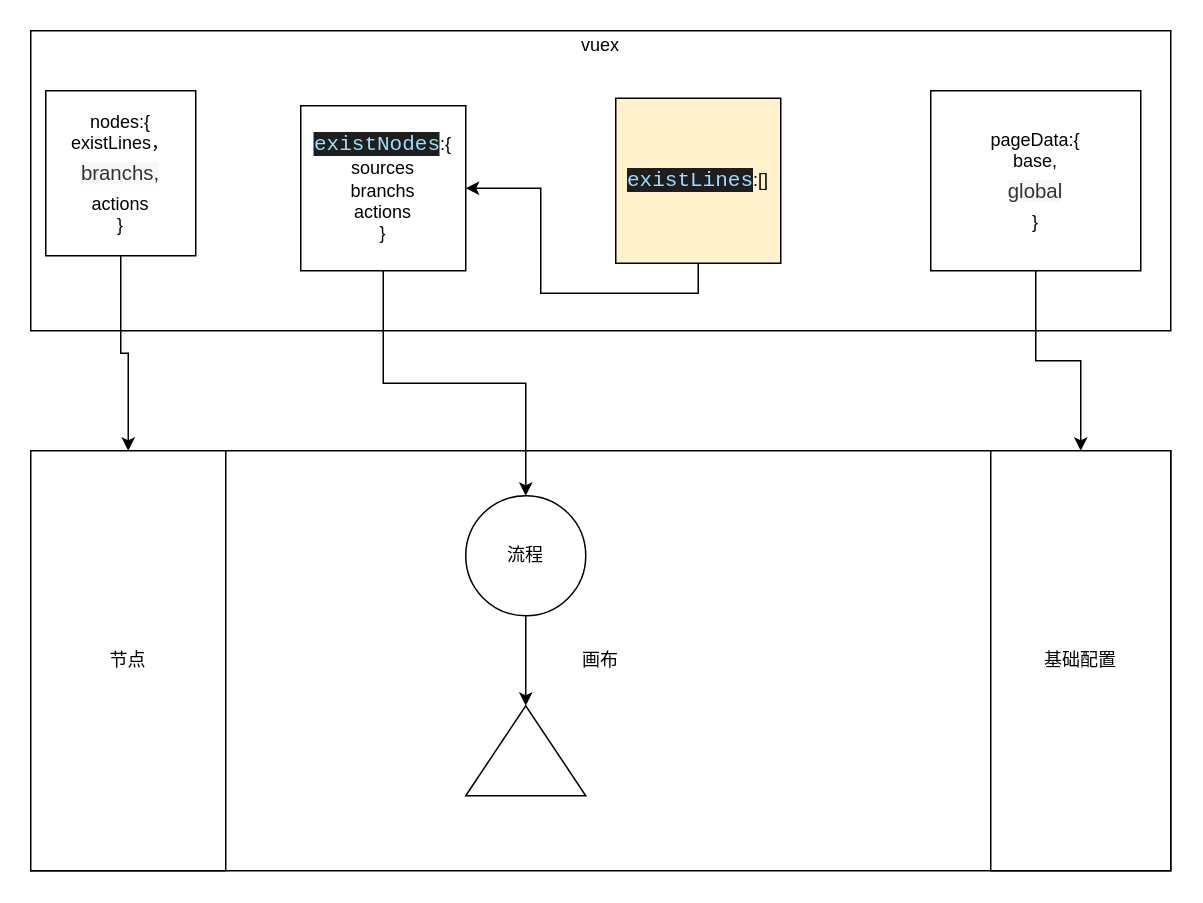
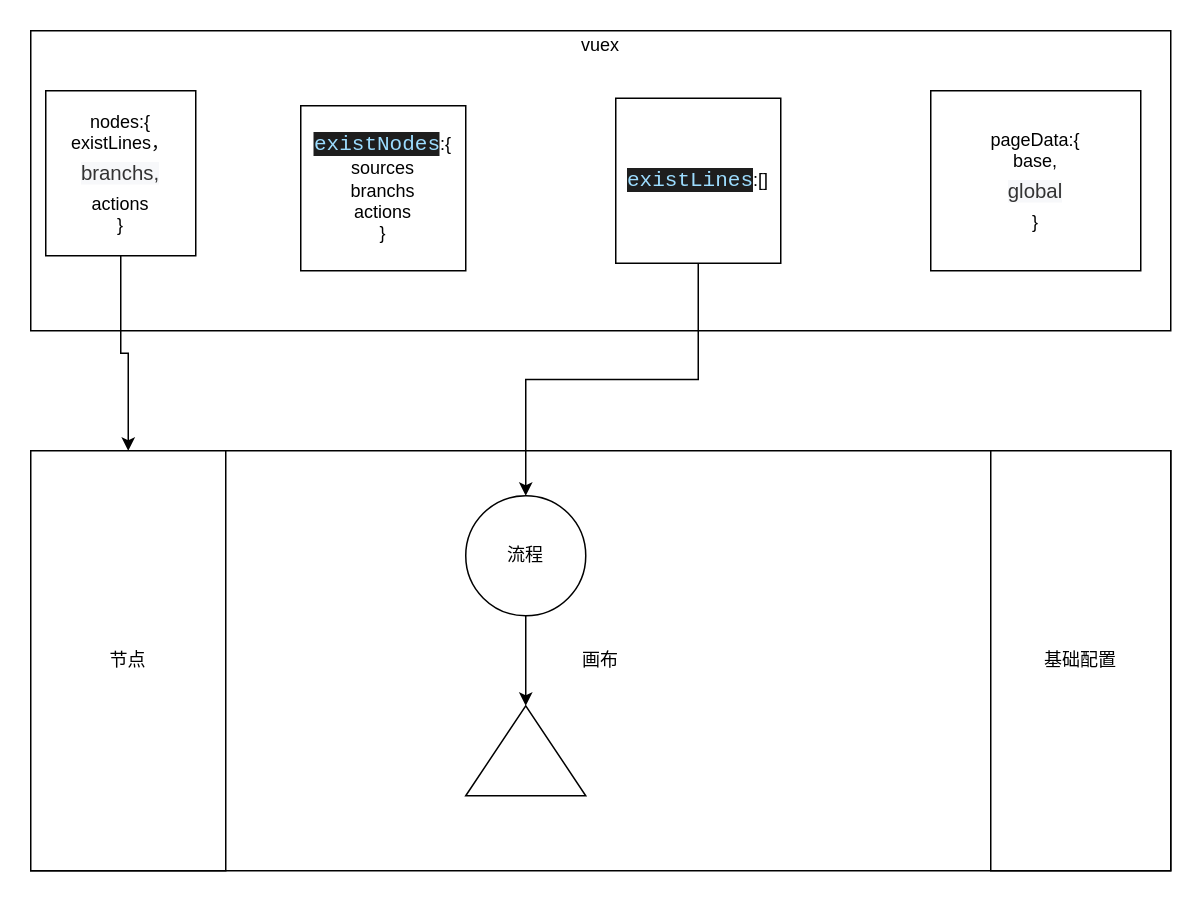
- <mxCell id="15" value="&lt;span style=&quot;color: rgb(156 , 220 , 254) ; background-color: rgb(30 , 30 , 30) ; font-family: &amp;#34;consolas&amp;#34; , &amp;#34;courier new&amp;#34; , monospace ; font-size: 14px&quot;&gt;existLines&lt;/span&gt;:[]" style="rounded=0;whiteSpace=wrap;html=1;fillColor=#fff2cc;" vertex="1" parent="1"><mxGeometry x="410" y="65" width="110" height="110" as="geometry" /></mxCell>
+ <mxCell id="15" value="&lt;span style=&quot;color: rgb(156 , 220 , 254) ; background-color: rgb(30 , 30 , 30) ; font-family: &amp;#34;consolas&amp;#34; , &amp;#34;courier new&amp;#34; , monospace ; font-size: 14px&quot;&gt;existLines&lt;/span&gt;:[]" style="rounded=0;whiteSpace=wrap;html=1;" vertex="1" parent="1"><mxGeometry x="410" y="65" width="110" height="110" as="geometry" /></mxCell>
- <mxCell id="14" style="edgeStyle=orthogonalEdgeStyle;rounded=0;orthogonalLoop=1;jettySize=auto;html=1;exitX=0.5;exitY=1;exitDx=0;exitDy=0;" edge="1" parent="1" source="15" target="12"><mxGeometry relative="1" as="geometry" /></mxCell>
+ <mxCell id="14" style="edgeStyle=orthogonalEdgeStyle;rounded=0;orthogonalLoop=1;jettySize=auto;html=1;exitX=0.5;exitY=1;exitDx=0;exitDy=0;entryX=0.5;entryY=0;entryDx=0;entryDy=0;" edge="1" parent="1" source="15" target="8"><mxGeometry relative="1" as="geometry" /></mxCell>
- <mxCell id="16" style="edgeStyle=orthogonalEdgeStyle;rounded=0;orthogonalLoop=1;jettySize=auto;html=1;" edge="1" parent="1" source="17" target="6"><mxGeometry relative="1" as="geometry" /></mxCell>
- <mxCell id="11" style="edgeStyle=orthogonalEdgeStyle;rounded=0;orthogonalLoop=1;jettySize=auto;html=1;" edge="1" parent="1" source="12" target="8"><mxGeometry relative="1" as="geometry" /></mxCell>
